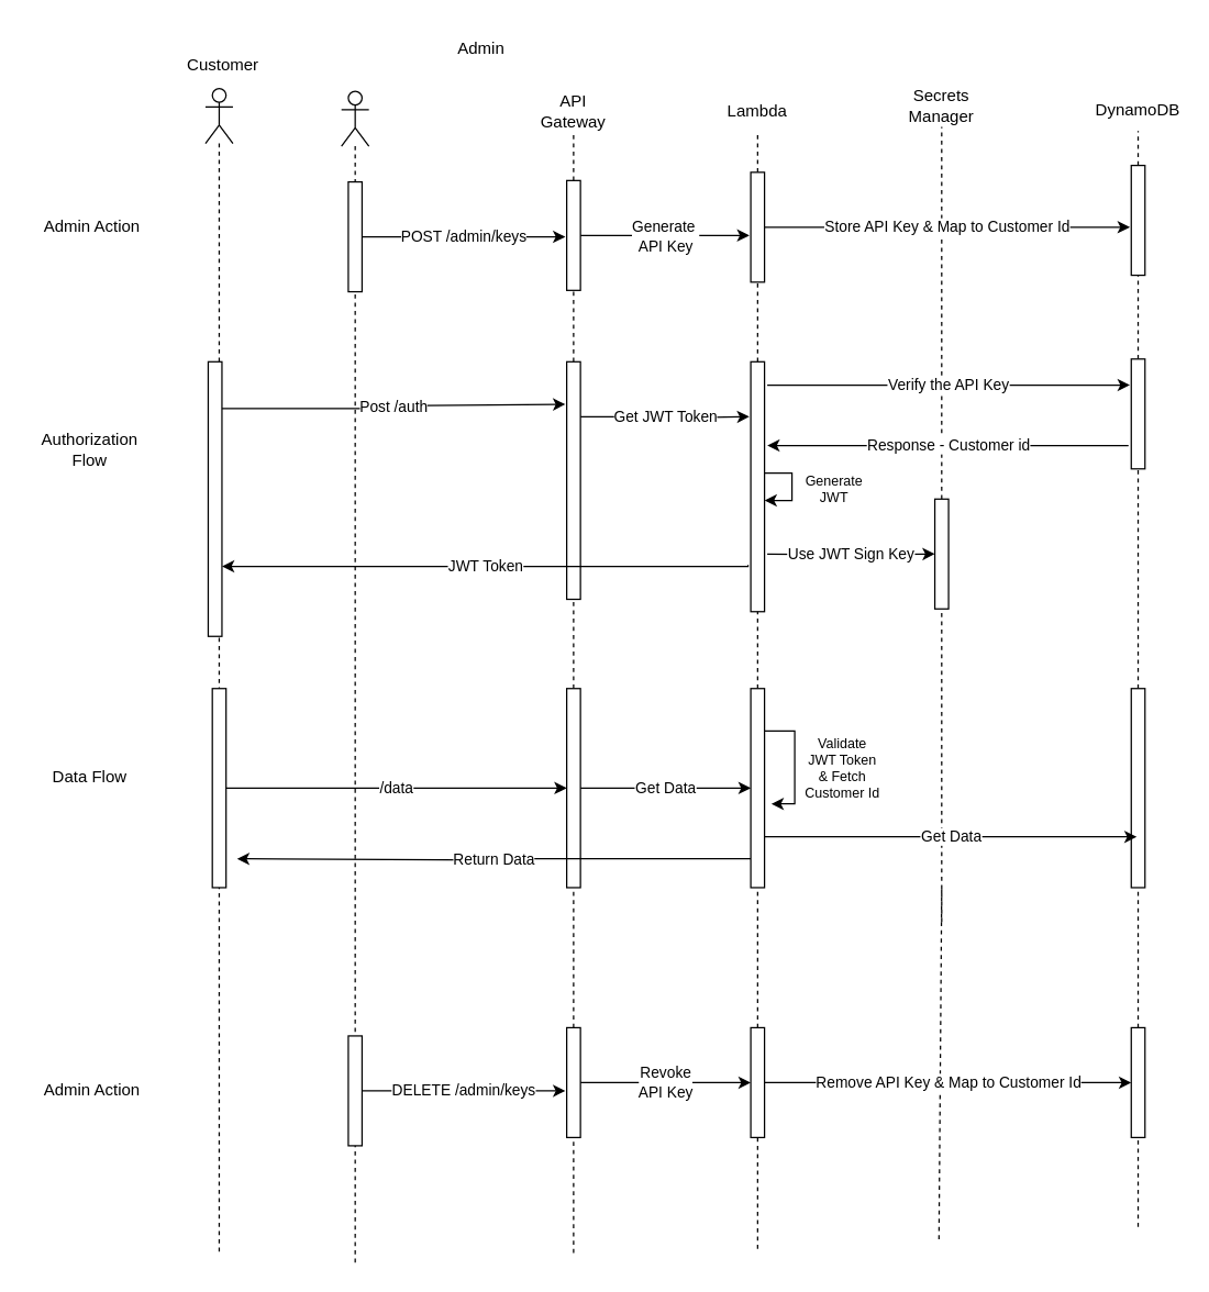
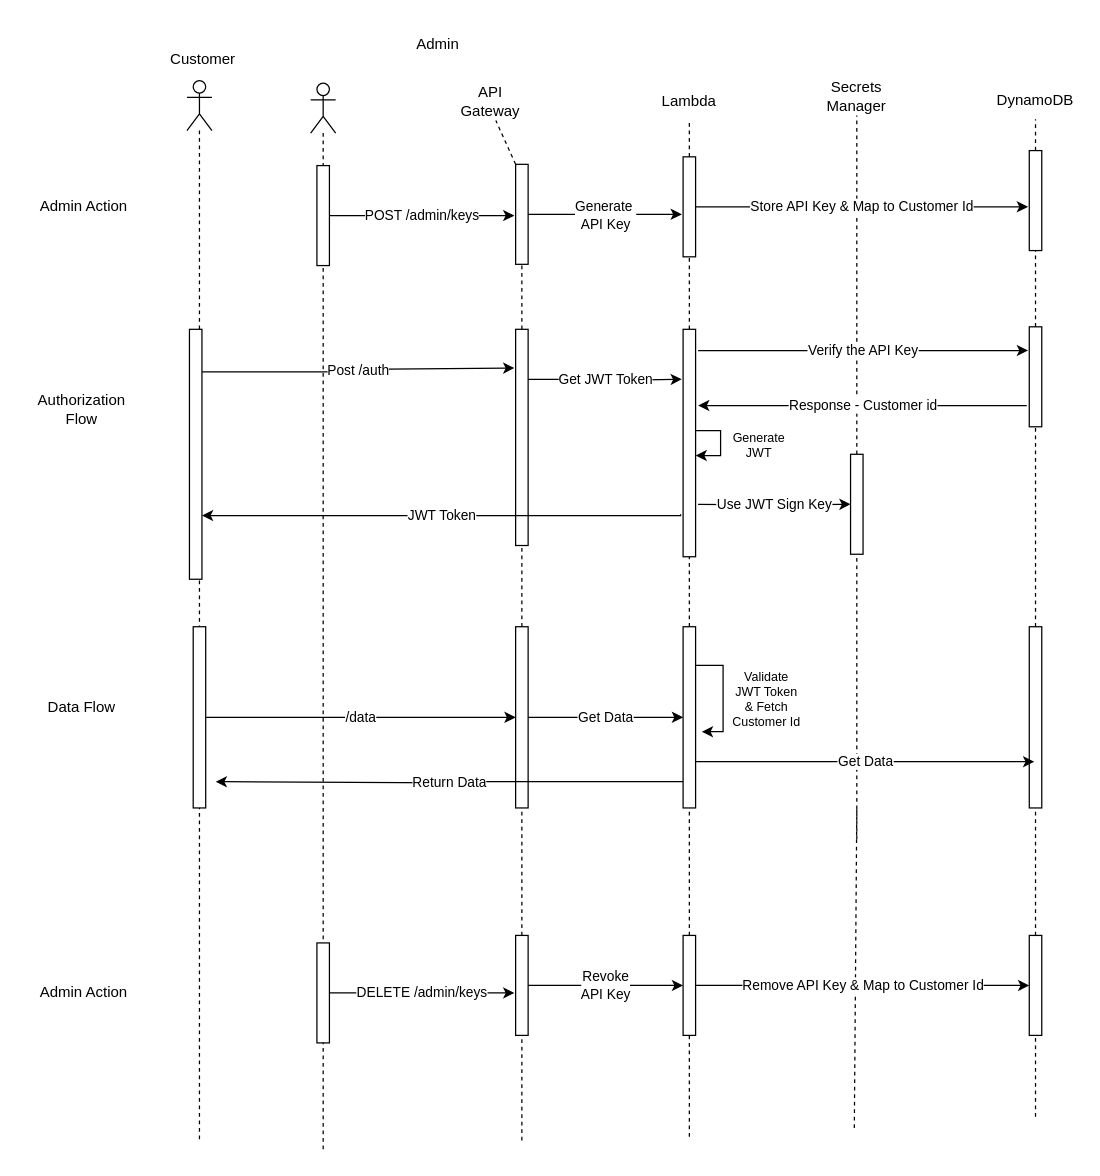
- <mxCell id="3" value="API Gateway" style="text;html=1;align=center;verticalAlign=middle;whiteSpace=wrap;rounded=0;" parent="1" vertex="1"><mxGeometry x="387" y="66" width="60" height="30" as="geometry" /></mxCell>
+ <mxCell id="3" value="API Gateway" style="text;html=1;align=center;verticalAlign=middle;whiteSpace=wrap;rounded=0;" parent="1" vertex="1"><mxGeometry x="362" y="66" width="60" height="30" as="geometry" /></mxCell>
